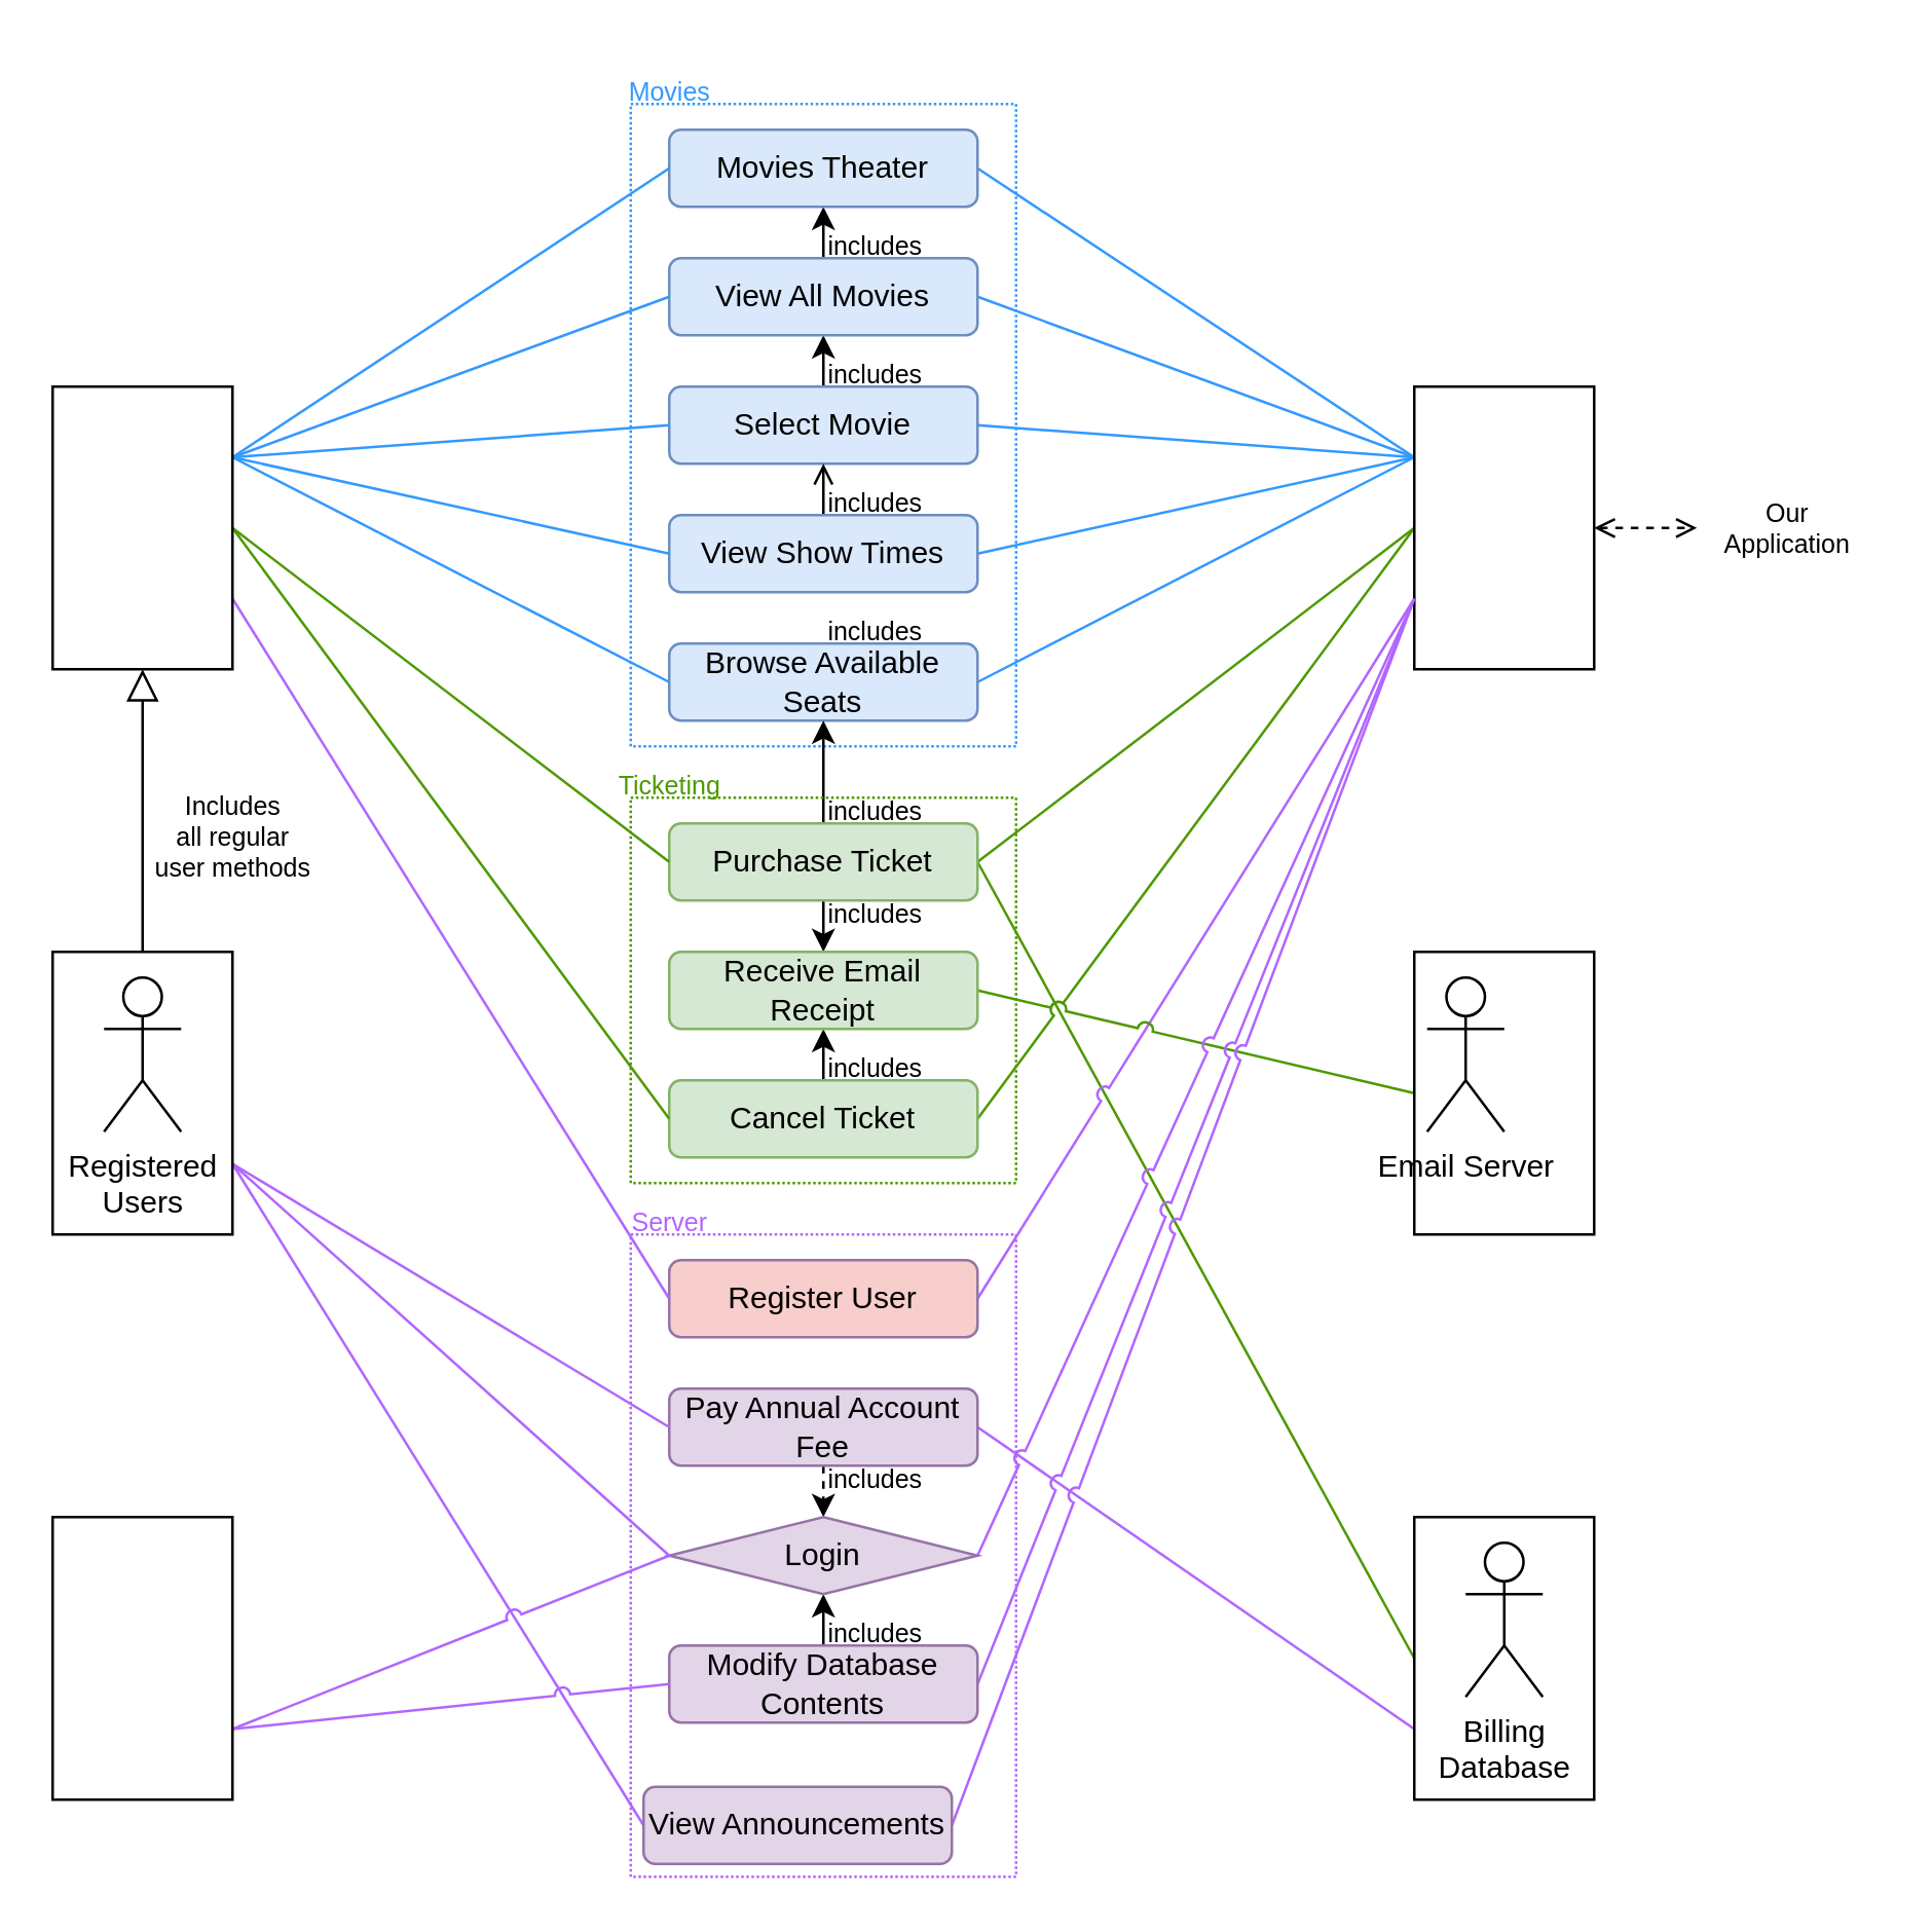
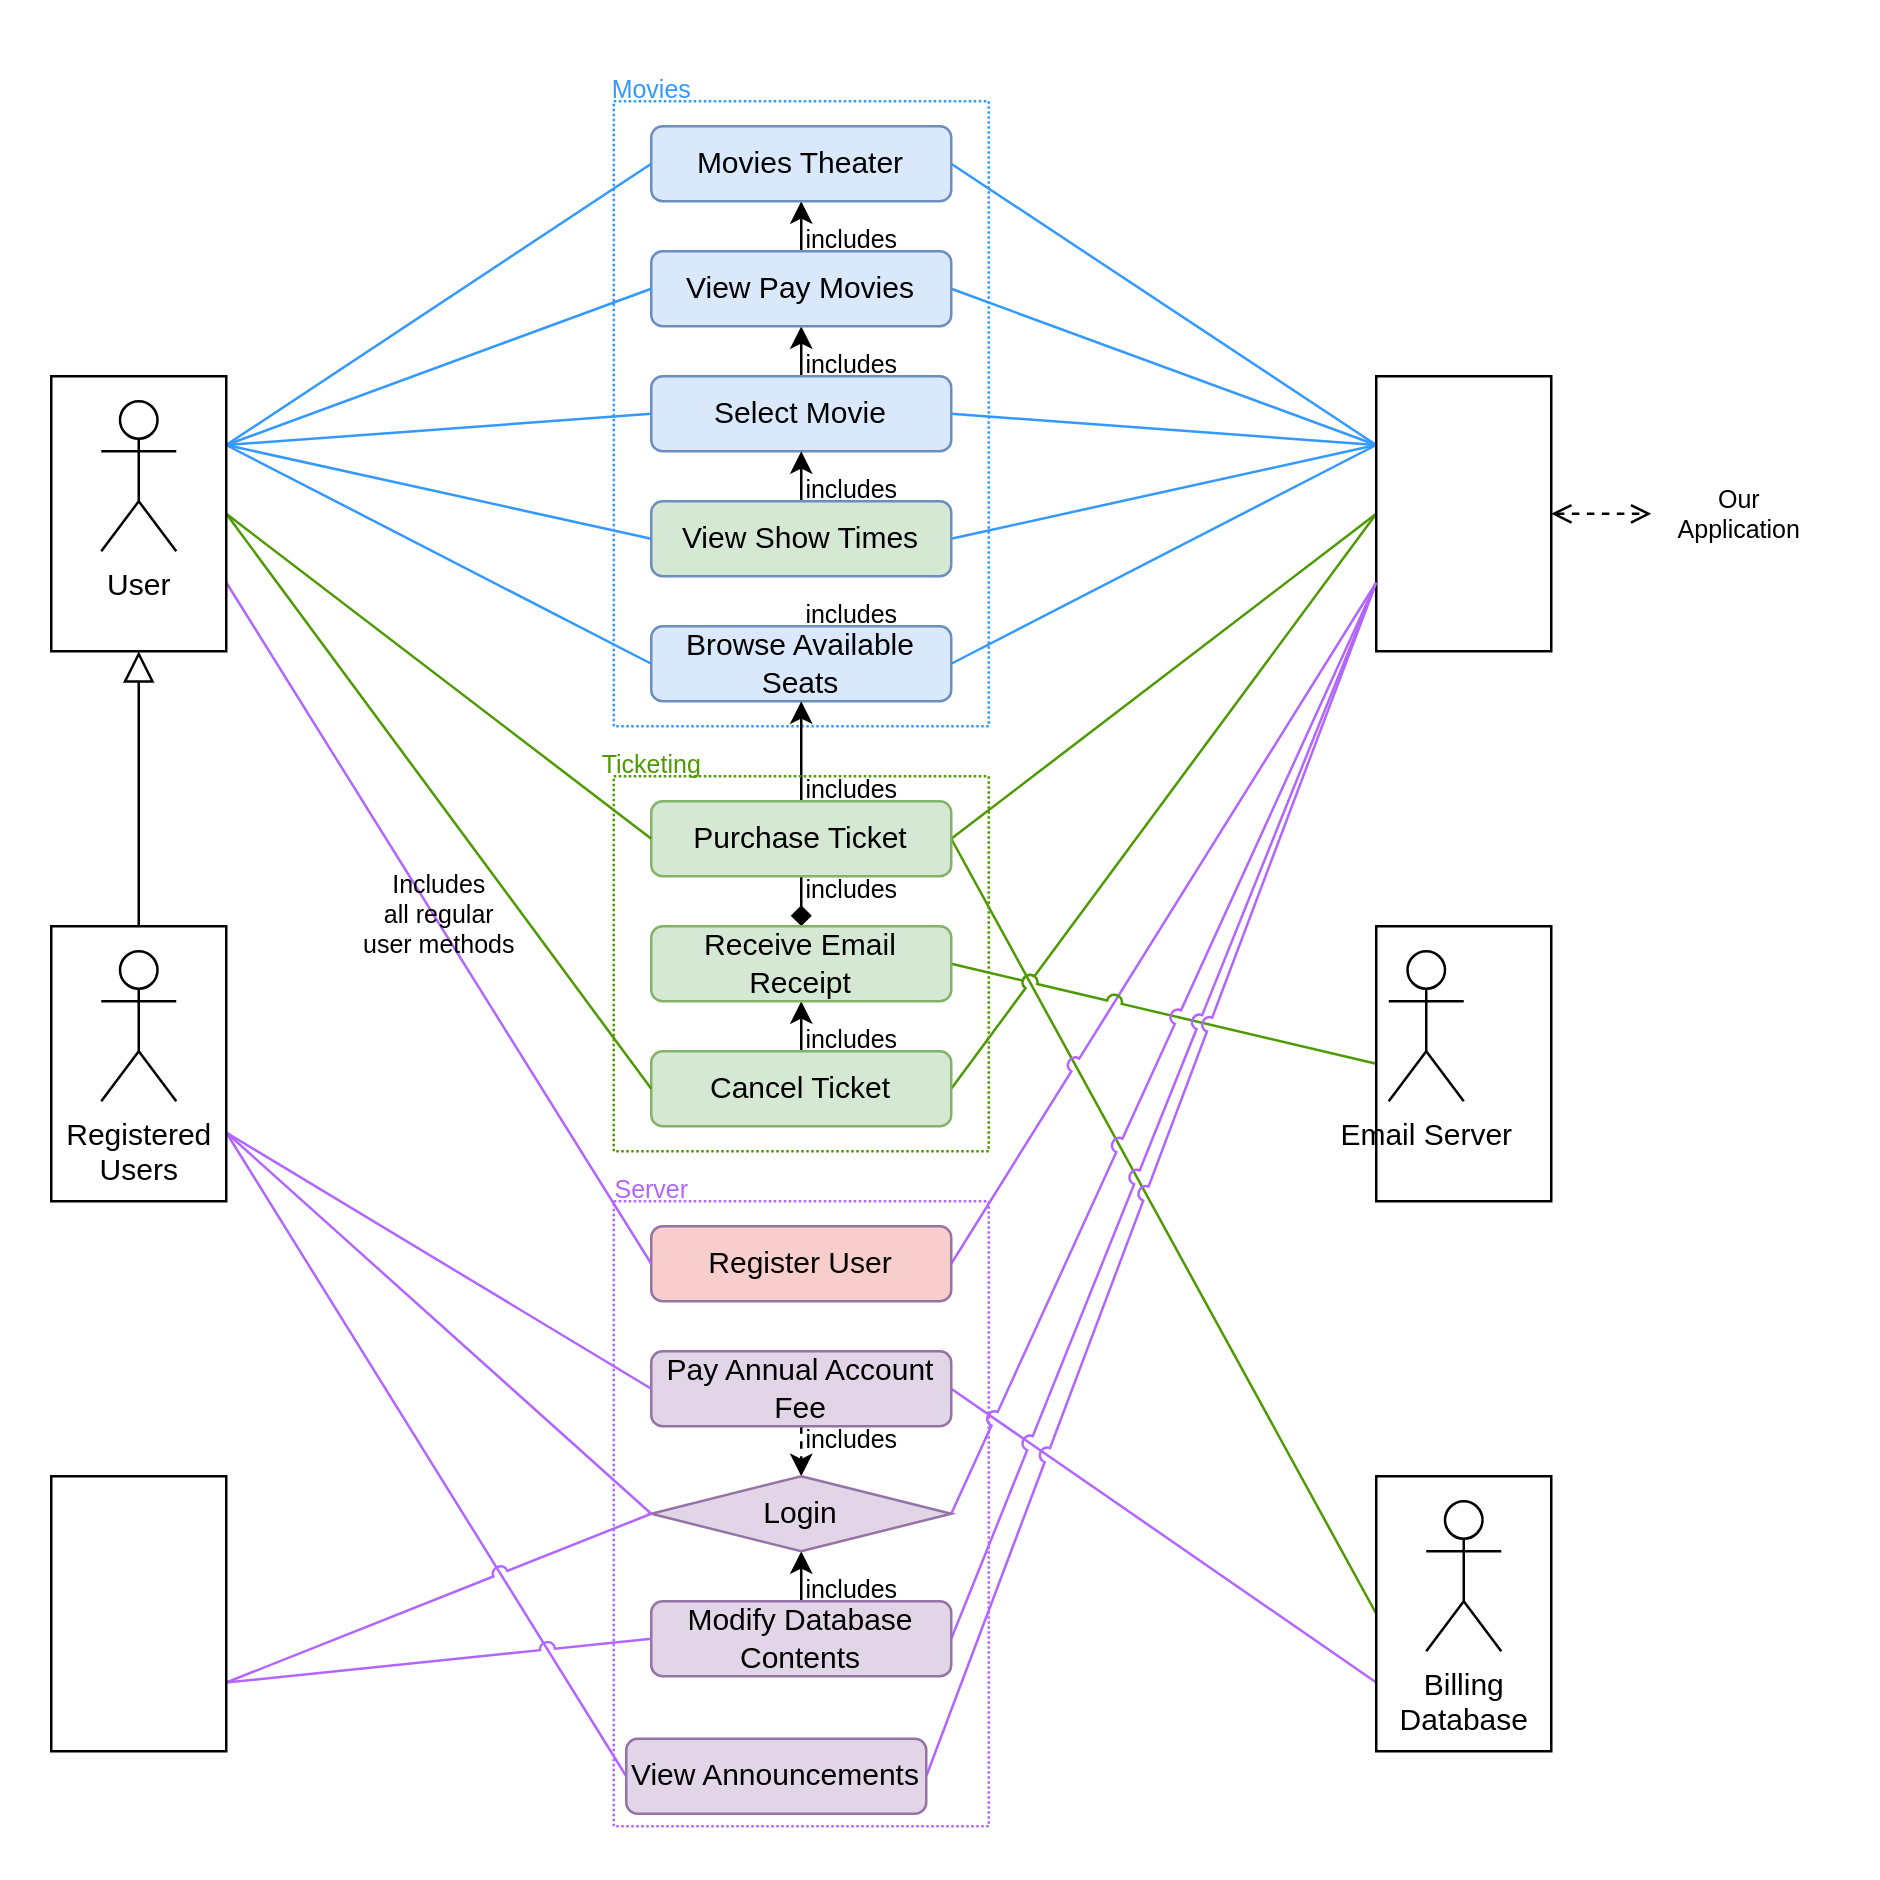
- <mxCell id="25" value="View All Movies" style="rounded=1;whiteSpace=wrap;html=1;fillColor=#dae8fc;strokeColor=#6c8ebf;" vertex="1" parent="1"><mxGeometry x="260" y="100" width="120" height="30" as="geometry" /></mxCell>
+ <mxCell id="25" value="View Pay Movies" style="rounded=1;whiteSpace=wrap;html=1;fillColor=#dae8fc;strokeColor=#6c8ebf;" vertex="1" parent="1"><mxGeometry x="260" y="100" width="120" height="30" as="geometry" /></mxCell>
- <mxCell id="8" style="edgeStyle=orthogonalEdgeStyle;rounded=0;orthogonalLoop=1;jettySize=auto;html=1;exitX=0.5;exitY=0;exitDx=0;exitDy=0;entryX=0.5;entryY=1;entryDx=0;entryDy=0;endArrow=open;" edge="1" parent="1" source="10" target="7"><mxGeometry relative="1" as="geometry" /></mxCell>
+ <mxCell id="8" style="edgeStyle=orthogonalEdgeStyle;rounded=0;orthogonalLoop=1;jettySize=auto;html=1;exitX=0.5;exitY=0;exitDx=0;exitDy=0;entryX=0.5;entryY=1;entryDx=0;entryDy=0;" edge="1" parent="1" source="10" target="7"><mxGeometry relative="1" as="geometry" /></mxCell>
+ <mxCell id="4" value="User" style="shape=umlActor;verticalLabelPosition=bottom;verticalAlign=top;html=1;outlineConnect=0;" vertex="1" parent="1"><mxGeometry x="40" y="160" width="30" height="60" as="geometry" /></mxCell>
- <mxCell id="10" value="View Show Times" style="rounded=1;whiteSpace=wrap;html=1;fillColor=#dae8fc;strokeColor=#6c8ebf;" vertex="1" parent="1"><mxGeometry x="260" y="200" width="120" height="30" as="geometry" /></mxCell>
+ <mxCell id="10" value="View Show Times" style="rounded=1;whiteSpace=wrap;html=1;fillColor=#d5e8d4;strokeColor=#6c8ebf;" vertex="1" parent="1"><mxGeometry x="260" y="200" width="120" height="30" as="geometry" /></mxCell>
- <mxCell id="75" value="&lt;font color=&quot;#000000&quot;&gt;Includes&lt;br&gt;all regular&lt;br&gt;user methods&lt;br&gt;&lt;/font&gt;" style="text;html=1;align=center;verticalAlign=middle;resizable=0;points=[];autosize=1;strokeColor=none;fillColor=none;fontSize=10;fontColor=#B266FF;" vertex="1" parent="1"><mxGeometry x="50" y="300" width="80" height="50" as="geometry" /></mxCell>
+ <mxCell id="75" value="&lt;font color=&quot;#000000&quot;&gt;Includes&lt;br&gt;all regular&lt;br&gt;user methods&lt;br&gt;&lt;/font&gt;" style="text;html=1;align=center;verticalAlign=middle;resizable=0;points=[];autosize=1;strokeColor=none;fillColor=none;fontSize=10;fontColor=#B266FF;" vertex="1" parent="1"><mxGeometry x="135" y="340" width="80" height="50" as="geometry" /></mxCell>
- <mxCell id="13" style="edgeStyle=orthogonalEdgeStyle;rounded=0;orthogonalLoop=1;jettySize=auto;html=1;exitX=0.5;exitY=1;exitDx=0;exitDy=0;entryX=0.5;entryY=0;entryDx=0;entryDy=0;" edge="1" parent="1" source="17" target="31"><mxGeometry relative="1" as="geometry" /></mxCell>
+ <mxCell id="13" style="edgeStyle=orthogonalEdgeStyle;rounded=0;orthogonalLoop=1;jettySize=auto;html=1;exitX=0.5;exitY=1;exitDx=0;exitDy=0;entryX=0.5;entryY=0;entryDx=0;entryDy=0;endArrow=diamond;" edge="1" parent="1" source="17" target="31"><mxGeometry relative="1" as="geometry" /></mxCell>
